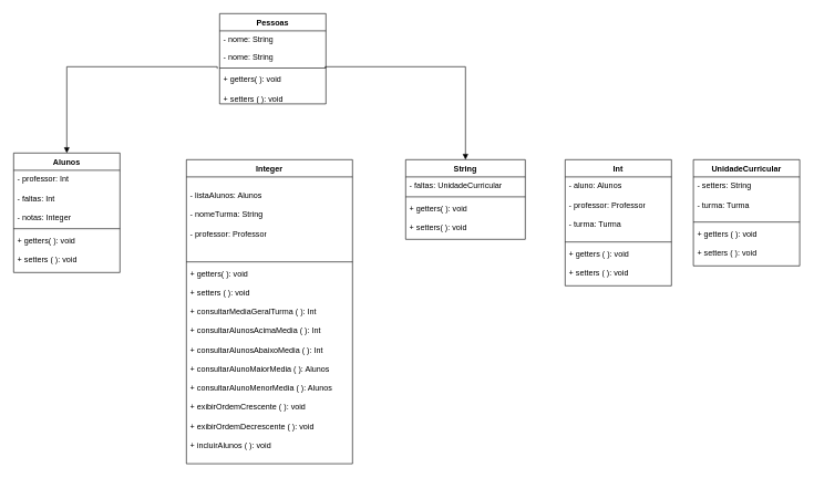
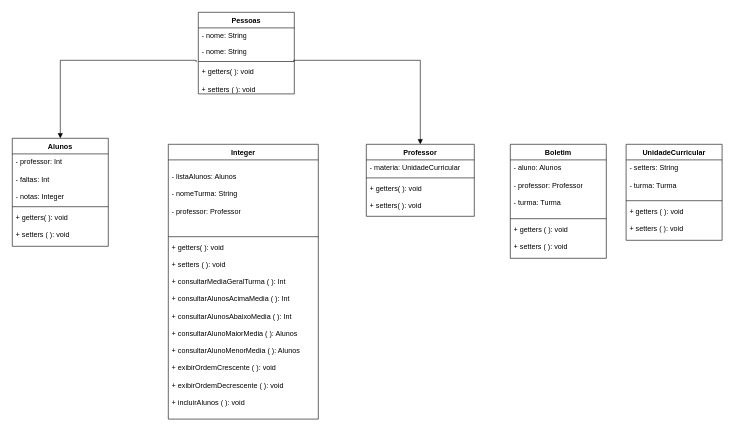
- <mxCell id="11" value="String" style="swimlane;fontStyle=1;align=center;verticalAlign=top;childLayout=stackLayout;horizontal=1;startSize=26;horizontalStack=0;resizeParent=1;resizeParentMax=0;resizeLast=0;collapsible=1;marginBottom=0;whiteSpace=wrap;html=1;" vertex="1" parent="1"><mxGeometry x="610" y="240" width="180" height="120" as="geometry" /></mxCell>
+ <mxCell id="11" value="Professor" style="swimlane;fontStyle=1;align=center;verticalAlign=top;childLayout=stackLayout;horizontal=1;startSize=26;horizontalStack=0;resizeParent=1;resizeParentMax=0;resizeLast=0;collapsible=1;marginBottom=0;whiteSpace=wrap;html=1;" vertex="1" parent="1"><mxGeometry x="610" y="240" width="180" height="120" as="geometry" /></mxCell>
- <mxCell id="19" value="Int" style="swimlane;fontStyle=1;align=center;verticalAlign=top;childLayout=stackLayout;horizontal=1;startSize=26;horizontalStack=0;resizeParent=1;resizeParentMax=0;resizeLast=0;collapsible=1;marginBottom=0;whiteSpace=wrap;html=1;" vertex="1" parent="1"><mxGeometry x="850" y="240" width="160" height="190" as="geometry" /></mxCell>
+ <mxCell id="19" value="Boletim" style="swimlane;fontStyle=1;align=center;verticalAlign=top;childLayout=stackLayout;horizontal=1;startSize=26;horizontalStack=0;resizeParent=1;resizeParentMax=0;resizeLast=0;collapsible=1;marginBottom=0;whiteSpace=wrap;html=1;" vertex="1" parent="1"><mxGeometry x="850" y="240" width="160" height="190" as="geometry" /></mxCell>
- <mxCell id="12" value="- faltas: UnidadeCurricular" style="text;strokeColor=none;fillColor=none;align=left;verticalAlign=top;spacingLeft=4;spacingRight=4;overflow=hidden;rotatable=0;points=[[0,0.5],[1,0.5]];portConstraint=eastwest;whiteSpace=wrap;html=1;" vertex="1" parent="11"><mxGeometry y="26" width="180" height="26" as="geometry" /></mxCell>
+ <mxCell id="12" value="- materia: UnidadeCurricular" style="text;strokeColor=none;fillColor=none;align=left;verticalAlign=top;spacingLeft=4;spacingRight=4;overflow=hidden;rotatable=0;points=[[0,0.5],[1,0.5]];portConstraint=eastwest;whiteSpace=wrap;html=1;" vertex="1" parent="11"><mxGeometry y="26" width="180" height="26" as="geometry" /></mxCell>
